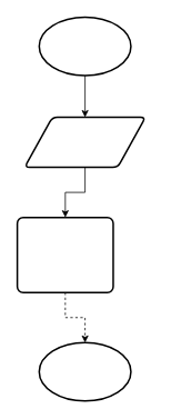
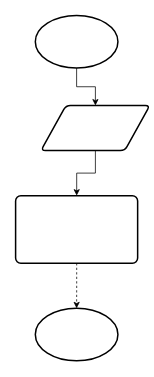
- <mxCell id="5" value="&lt;span style=&quot;color: rgb(255, 255, 255);&quot;&gt;Nhập a ,b&lt;/span&gt;" style="shape=parallelogram;html=1;strokeWidth=2;perimeter=parallelogramPerimeter;whiteSpace=wrap;rounded=1;arcSize=12;size=0.23;fontSize=20;" vertex="1" parent="1"><mxGeometry x="29" y="140" width="145" height="60" as="geometry" /></mxCell>
+ <mxCell id="5" value="&lt;span style=&quot;color: rgb(255, 255, 255);&quot;&gt;Nhập a ,b&lt;/span&gt;" style="shape=parallelogram;html=1;strokeWidth=2;perimeter=parallelogramPerimeter;whiteSpace=wrap;rounded=1;arcSize=12;size=0.23;fontSize=20;" vertex="1" parent="1"><mxGeometry x="54" y="140" width="145" height="60" as="geometry" /></mxCell>
- <mxCell id="7" value="&lt;span style=&quot;color: rgb(255, 255, 255);&quot;&gt;In ra x = (-b)/a&lt;/span&gt;" style="rounded=1;whiteSpace=wrap;html=1;absoluteArcSize=1;arcSize=14;strokeWidth=2;fontSize=20;" vertex="1" parent="1"><mxGeometry x="20.25" y="260" width="115" height="90" as="geometry" /></mxCell>
+ <mxCell id="7" value="&lt;span style=&quot;color: rgb(255, 255, 255);&quot;&gt;In ra x = (-b)/a&lt;/span&gt;" style="rounded=1;whiteSpace=wrap;html=1;absoluteArcSize=1;arcSize=14;strokeWidth=2;fontSize=20;" vertex="1" parent="1"><mxGeometry x="20.25" y="260" width="162.5" height="90" as="geometry" /></mxCell>
